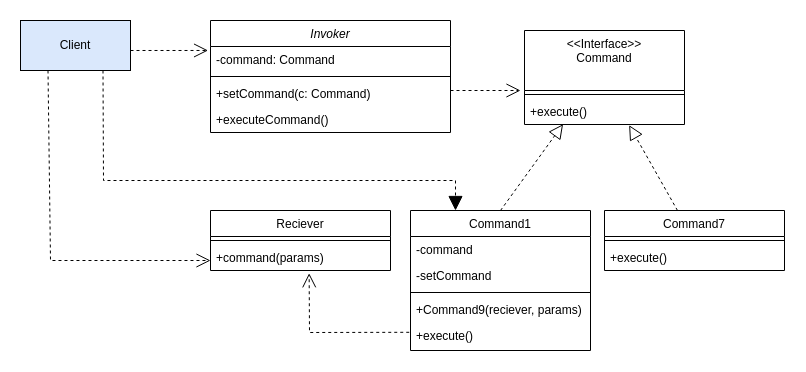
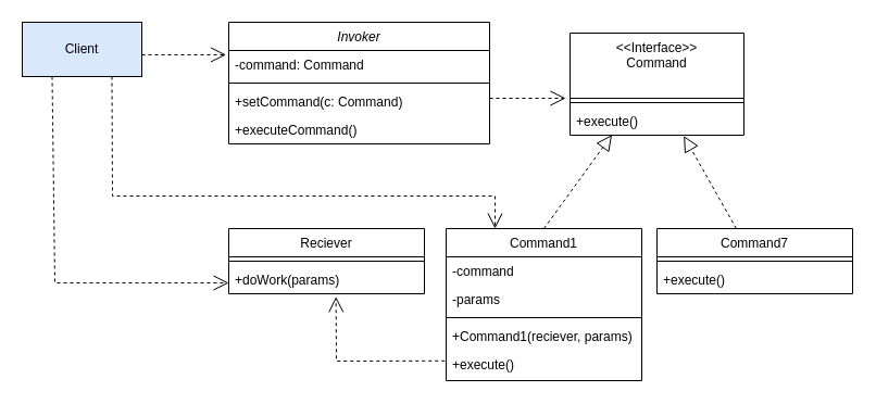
- <mxCell id="28" value="" style="endArrow=block;endSize=12;dashed=1;html=1;rounded=0;entryX=0.25;entryY=0;entryDx=0;entryDy=0;exitX=0.75;exitY=1;exitDx=0;exitDy=0;" edge="1" parent="1" source="26" target="7"><mxGeometry width="160" relative="1" as="geometry"><mxPoint x="80" y="100" as="sourcePoint" /><mxPoint x="158" y="100" as="targetPoint" /><Array as="points"><mxPoint x="103" y="180" /><mxPoint x="455" y="180" /></Array></mxGeometry></mxCell>
+ <mxCell id="28" value="" style="endArrow=open;endSize=12;dashed=1;html=1;rounded=0;entryX=0.25;entryY=0;entryDx=0;entryDy=0;exitX=0.75;exitY=1;exitDx=0;exitDy=0;" edge="1" parent="1" source="26" target="7"><mxGeometry width="160" relative="1" as="geometry"><mxPoint x="80" y="100" as="sourcePoint" /><mxPoint x="158" y="100" as="targetPoint" /><Array as="points"><mxPoint x="103" y="180" /><mxPoint x="455" y="180" /></Array></mxGeometry></mxCell>
- <mxCell id="24" value="+command(params)" style="text;align=left;verticalAlign=top;spacingLeft=4;spacingRight=4;overflow=hidden;rotatable=0;points=[[0,0.5],[1,0.5]];portConstraint=eastwest;" vertex="1" parent="22"><mxGeometry y="34" width="180" height="26" as="geometry" /></mxCell>
+ <mxCell id="24" value="+doWork(params)" style="text;align=left;verticalAlign=top;spacingLeft=4;spacingRight=4;overflow=hidden;rotatable=0;points=[[0,0.5],[1,0.5]];portConstraint=eastwest;" vertex="1" parent="22"><mxGeometry y="34" width="180" height="26" as="geometry" /></mxCell>
- <mxCell id="9" value="-setCommand" style="text;align=left;verticalAlign=top;spacingLeft=4;spacingRight=4;overflow=hidden;rotatable=0;points=[[0,0.5],[1,0.5]];portConstraint=eastwest;rounded=0;shadow=0;html=0;" parent="7" vertex="1"><mxGeometry y="52" width="180" height="26" as="geometry" /></mxCell>
+ <mxCell id="9" value="-params" style="text;align=left;verticalAlign=top;spacingLeft=4;spacingRight=4;overflow=hidden;rotatable=0;points=[[0,0.5],[1,0.5]];portConstraint=eastwest;rounded=0;shadow=0;html=0;" parent="7" vertex="1"><mxGeometry y="52" width="180" height="26" as="geometry" /></mxCell>
- <mxCell id="11" value="+Command9(reciever, params)" style="text;align=left;verticalAlign=top;spacingLeft=4;spacingRight=4;overflow=hidden;rotatable=0;points=[[0,0.5],[1,0.5]];portConstraint=eastwest;" parent="7" vertex="1"><mxGeometry y="86" width="180" height="26" as="geometry" /></mxCell>
+ <mxCell id="11" value="+Command1(reciever, params)" style="text;align=left;verticalAlign=top;spacingLeft=4;spacingRight=4;overflow=hidden;rotatable=0;points=[[0,0.5],[1,0.5]];portConstraint=eastwest;" parent="7" vertex="1"><mxGeometry y="86" width="180" height="26" as="geometry" /></mxCell>
